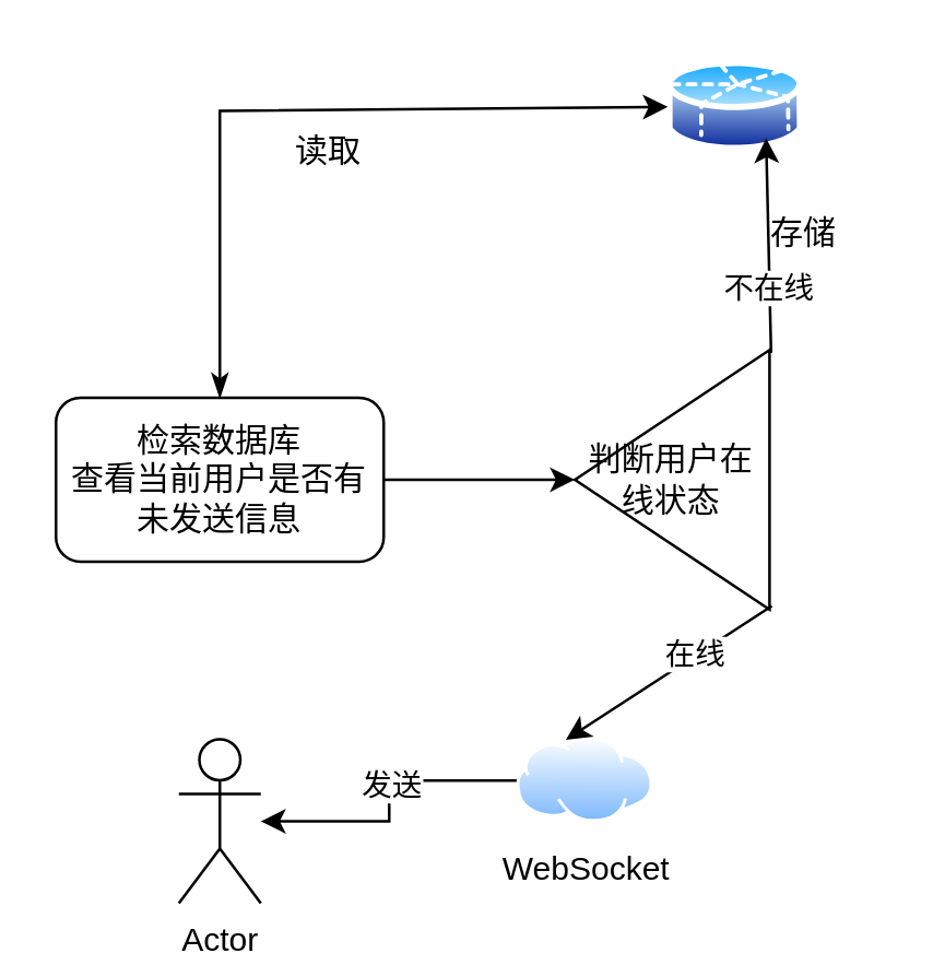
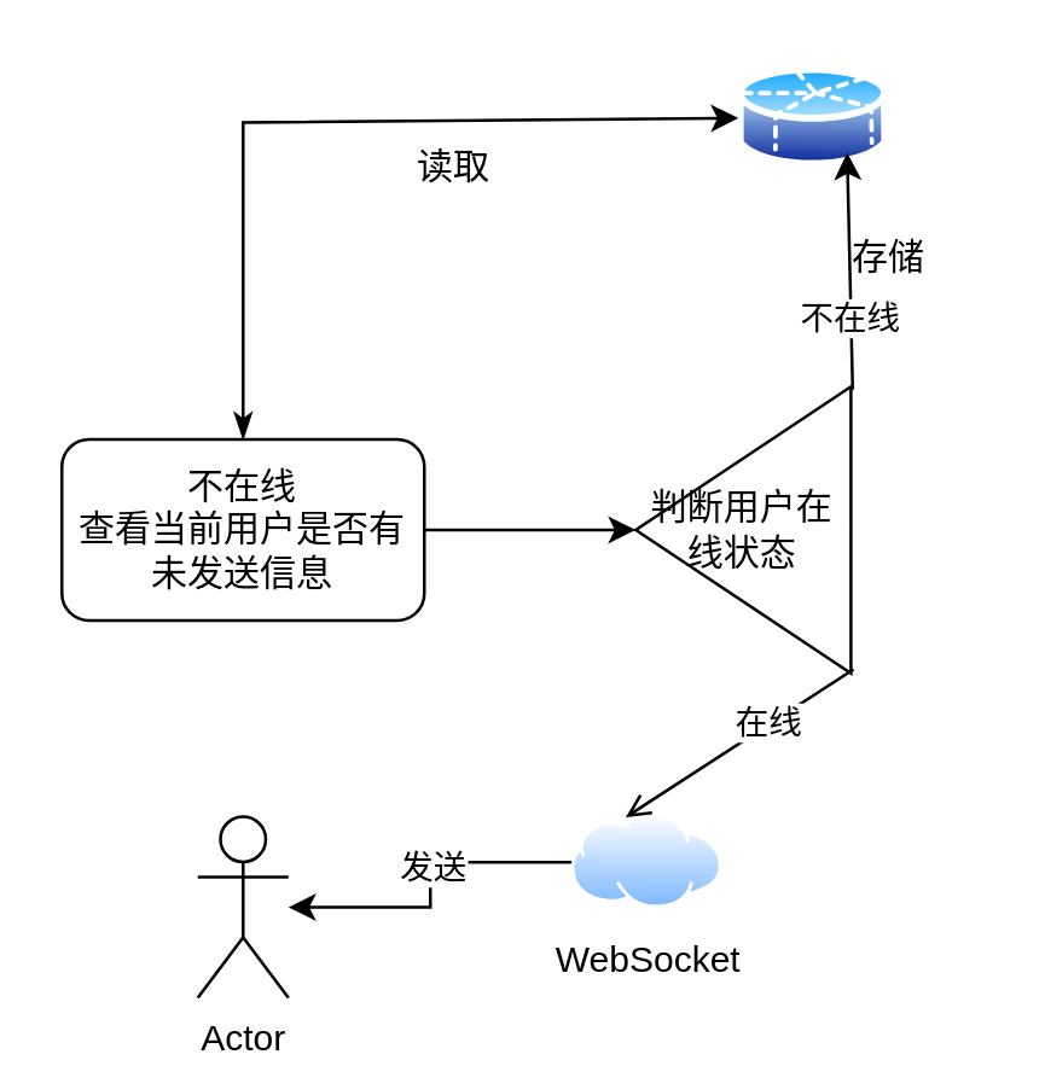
- <mxCell id="13" value="读取" style="text;html=1;strokeColor=none;fillColor=none;align=center;verticalAlign=middle;whiteSpace=wrap;rounded=0;" vertex="1" parent="1"><mxGeometry x="90" y="40" width="60" height="30" as="geometry" /></mxCell>
+ <mxCell id="13" value="读取" style="text;html=1;strokeColor=none;fillColor=none;align=center;verticalAlign=middle;whiteSpace=wrap;rounded=0;" vertex="1" parent="1"><mxGeometry x="120" y="40" width="60" height="30" as="geometry" /></mxCell>
- <mxCell id="8" value="检索数据库&lt;br&gt;查看当前用户是否有未发送信息" style="rounded=1;whiteSpace=wrap;html=1;" vertex="1" parent="1"><mxGeometry x="20" y="145" width="120" height="60" as="geometry" /></mxCell>
+ <mxCell id="8" value="不在线&lt;br&gt;查看当前用户是否有未发送信息" style="rounded=1;whiteSpace=wrap;html=1;" vertex="1" parent="1"><mxGeometry x="20" y="145" width="120" height="60" as="geometry" /></mxCell>
- <mxCell id="14" value="" style="endArrow=classic;html=1;rounded=0;exitX=-0.012;exitY=0.014;exitDx=0;exitDy=0;exitPerimeter=0;entryX=0.354;entryY=0.029;entryDx=0;entryDy=0;entryPerimeter=0;" edge="1" parent="1" source="2" target="6"><mxGeometry width="50" height="50" relative="1" as="geometry"><mxPoint x="260" y="220" as="sourcePoint" /><mxPoint x="310" y="170" as="targetPoint" /></mxGeometry></mxCell>
+ <mxCell id="14" value="" style="endArrow=open;html=1;rounded=0;exitX=-0.012;exitY=0.014;exitDx=0;exitDy=0;exitPerimeter=0;entryX=0.354;entryY=0.029;entryDx=0;entryDy=0;entryPerimeter=0;" edge="1" parent="1" source="2" target="6"><mxGeometry width="50" height="50" relative="1" as="geometry"><mxPoint x="260" y="220" as="sourcePoint" /><mxPoint x="310" y="170" as="targetPoint" /></mxGeometry></mxCell>
